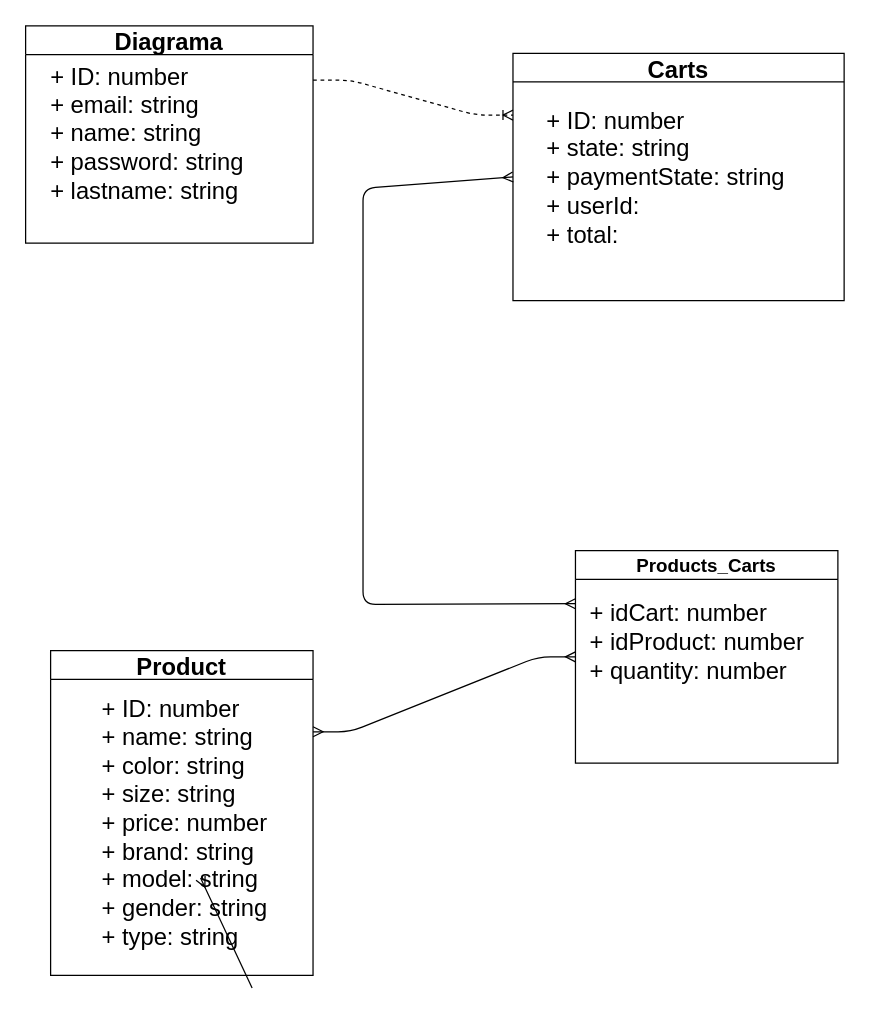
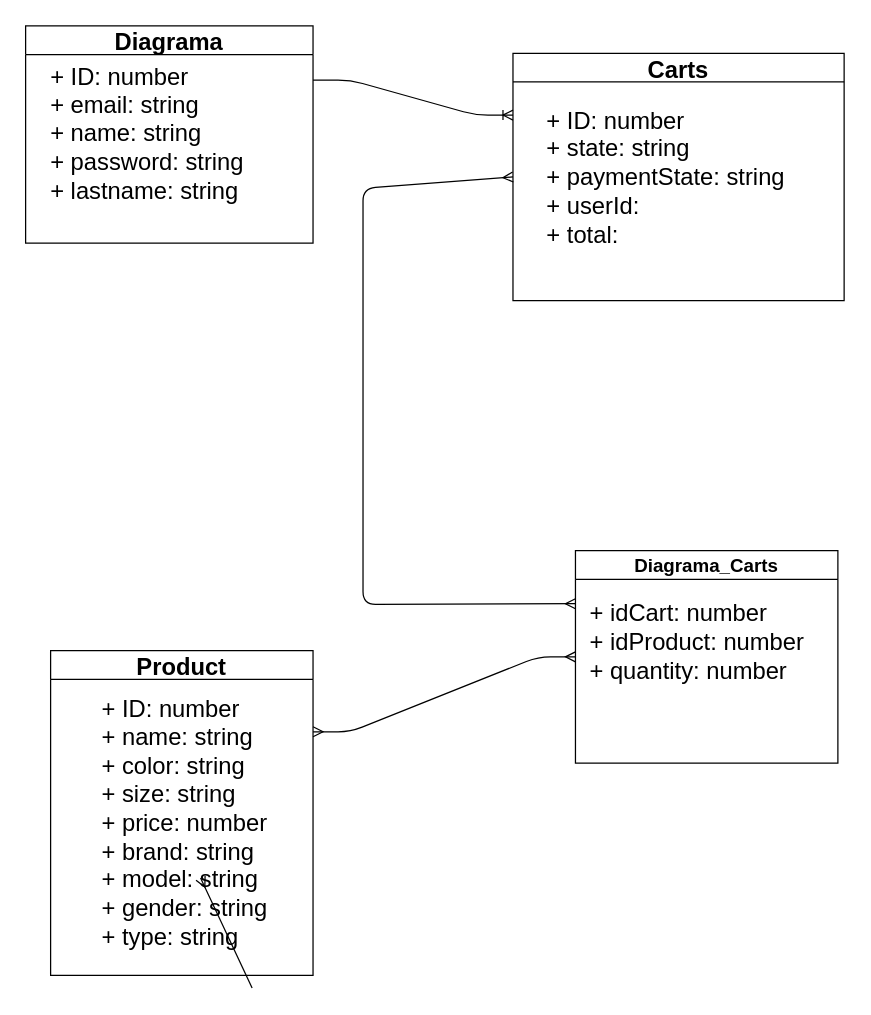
- <mxCell id="12" value="" style="edgeStyle=entityRelationEdgeStyle;fontSize=19;html=1;endArrow=ERoneToMany;exitX=1;exitY=0.25;exitDx=0;exitDy=0;entryX=0;entryY=0.25;entryDx=0;entryDy=0;dashed=1;" parent="1" source="2" target="5" edge="1"><mxGeometry width="100" height="100" relative="1" as="geometry"><mxPoint x="225" y="-60" as="sourcePoint" /><mxPoint x="200" y="212" as="targetPoint" /></mxGeometry></mxCell>
+ <mxCell id="12" value="" style="edgeStyle=entityRelationEdgeStyle;fontSize=19;html=1;endArrow=ERoneToMany;exitX=1;exitY=0.25;exitDx=0;exitDy=0;entryX=0;entryY=0.25;entryDx=0;entryDy=0;" parent="1" source="2" target="5" edge="1"><mxGeometry width="100" height="100" relative="1" as="geometry"><mxPoint x="225" y="-60" as="sourcePoint" /><mxPoint x="200" y="212" as="targetPoint" /></mxGeometry></mxCell>
- <mxCell id="9" value="Products_Carts" style="swimlane;fontSize=15;" parent="1" vertex="1"><mxGeometry x="460" y="440" width="210" height="170" as="geometry" /></mxCell>
+ <mxCell id="9" value="Diagrama_Carts" style="swimlane;fontSize=15;" parent="1" vertex="1"><mxGeometry x="460" y="440" width="210" height="170" as="geometry" /></mxCell>
